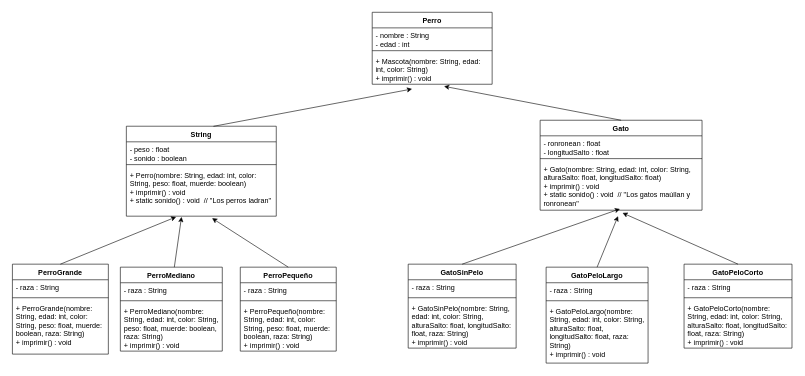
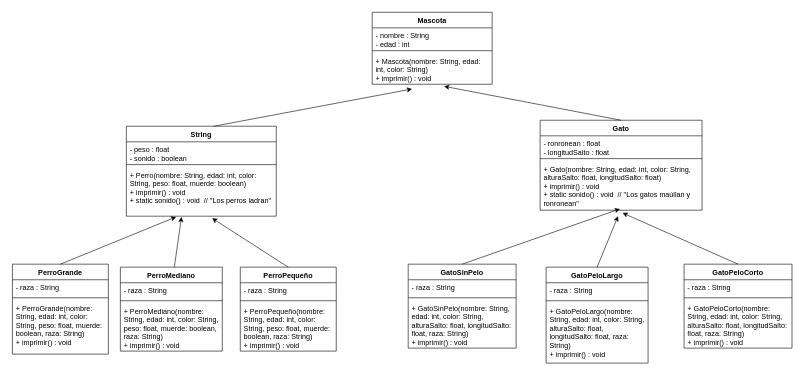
- <mxCell id="2" value="Perro" style="swimlane;fontStyle=1;align=center;verticalAlign=top;childLayout=stackLayout;horizontal=1;startSize=26;horizontalStack=0;resizeParent=1;resizeParentMax=0;resizeLast=0;collapsible=1;marginBottom=0;whiteSpace=wrap;html=1;" vertex="1" parent="1"><mxGeometry x="620" y="20" width="200" height="120" as="geometry" /></mxCell>
+ <mxCell id="2" value="Mascota" style="swimlane;fontStyle=1;align=center;verticalAlign=top;childLayout=stackLayout;horizontal=1;startSize=26;horizontalStack=0;resizeParent=1;resizeParentMax=0;resizeLast=0;collapsible=1;marginBottom=0;whiteSpace=wrap;html=1;" vertex="1" parent="1"><mxGeometry x="620" y="20" width="200" height="120" as="geometry" /></mxCell>
